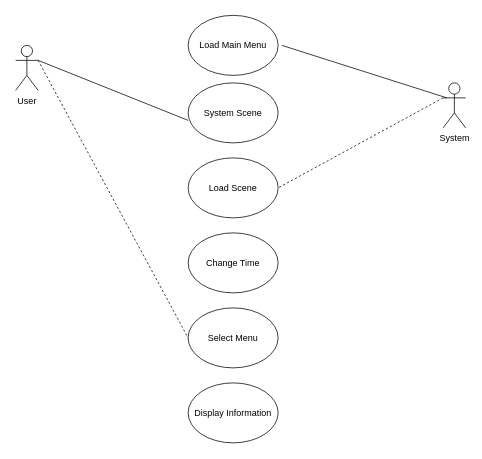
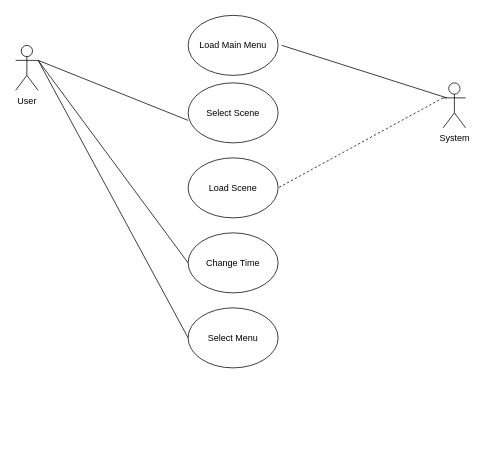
- <mxCell id="5" value="System Scene" style="ellipse;whiteSpace=wrap;html=1;" vertex="1" parent="1"><mxGeometry x="250" y="110" width="120" height="80" as="geometry" /></mxCell>
+ <mxCell id="5" value="Select Scene" style="ellipse;whiteSpace=wrap;html=1;" vertex="1" parent="1"><mxGeometry x="250" y="110" width="120" height="80" as="geometry" /></mxCell>
+ <mxCell id="3" style="rounded=0;orthogonalLoop=1;jettySize=auto;html=1;exitX=1;exitY=0.333;exitDx=0;exitDy=0;exitPerimeter=0;entryX=0;entryY=0.5;entryDx=0;entryDy=0;endArrow=none;endFill=0;" edge="1" parent="1" source="4" target="7"><mxGeometry relative="1" as="geometry" /></mxCell>
- <mxCell id="2" style="rounded=0;orthogonalLoop=1;jettySize=auto;html=1;exitX=1;exitY=0.333;exitDx=0;exitDy=0;exitPerimeter=0;entryX=0;entryY=0.5;entryDx=0;entryDy=0;endArrow=none;endFill=0;dashed=1;" edge="1" parent="1" source="4" target="13"><mxGeometry relative="1" as="geometry" /></mxCell>
+ <mxCell id="2" style="rounded=0;orthogonalLoop=1;jettySize=auto;html=1;exitX=1;exitY=0.333;exitDx=0;exitDy=0;exitPerimeter=0;entryX=0;entryY=0.5;entryDx=0;entryDy=0;endArrow=none;endFill=0;" edge="1" parent="1" source="4" target="13"><mxGeometry relative="1" as="geometry" /></mxCell>
- <mxCell id="14" value="Display Information" style="ellipse;whiteSpace=wrap;html=1;" vertex="1" parent="1"><mxGeometry x="250" y="510" width="120" height="80" as="geometry" /></mxCell>
